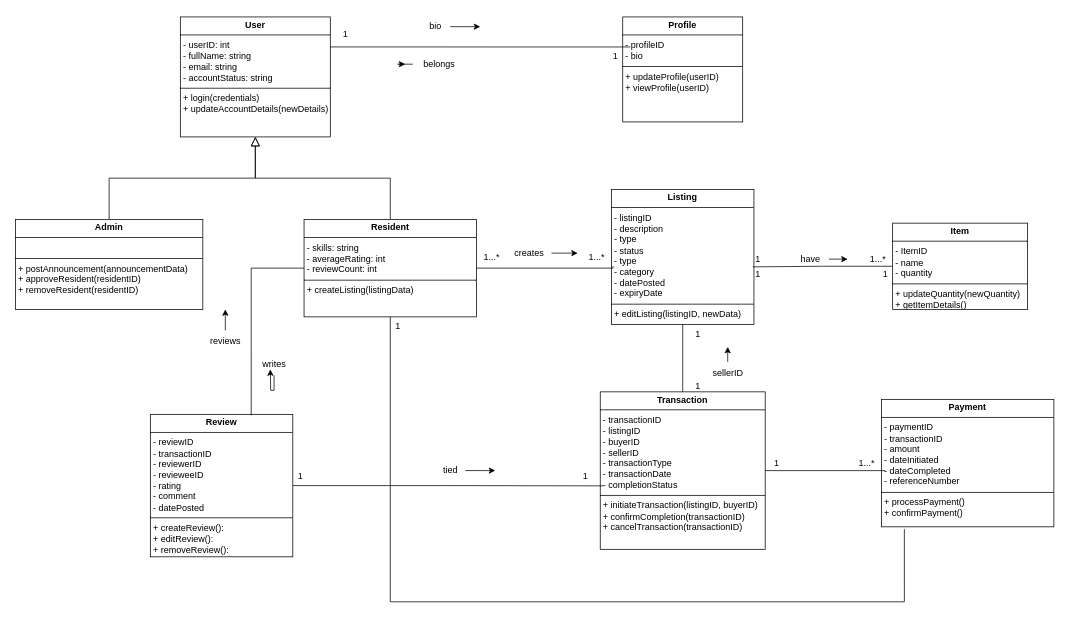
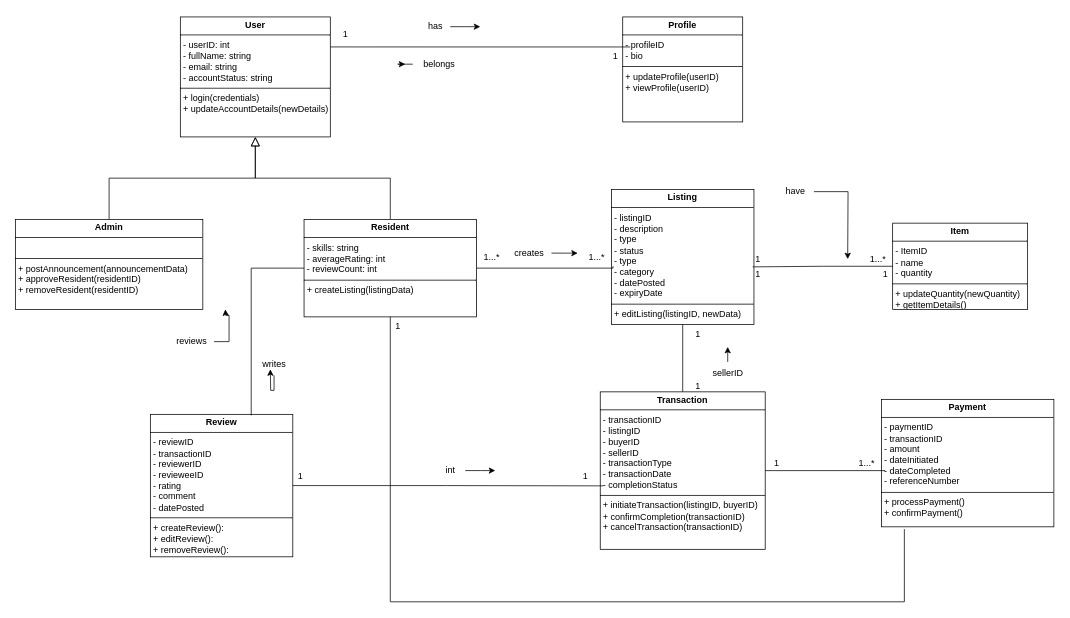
- <mxCell id="18" value="bio" style="text;html=1;align=center;verticalAlign=middle;resizable=0;points=[];autosize=1;strokeColor=none;fillColor=none;" vertex="1" parent="1"><mxGeometry x="560" y="20" width="40" height="30" as="geometry" /></mxCell>
+ <mxCell id="18" value="has" style="text;html=1;align=center;verticalAlign=middle;resizable=0;points=[];autosize=1;strokeColor=none;fillColor=none;" vertex="1" parent="1"><mxGeometry x="560" y="20" width="40" height="30" as="geometry" /></mxCell>
- <mxCell id="51" value="have" style="text;html=1;align=center;verticalAlign=middle;resizable=0;points=[];autosize=1;strokeColor=none;fillColor=none;" vertex="1" parent="1"><mxGeometry x="1055" y="330" width="50" height="30" as="geometry" /></mxCell>
+ <mxCell id="51" value="have" style="text;html=1;align=center;verticalAlign=middle;resizable=0;points=[];autosize=1;strokeColor=none;fillColor=none;" vertex="1" parent="1"><mxGeometry x="1035" y="240" width="50" height="30" as="geometry" /></mxCell>
- <mxCell id="43" value="reviews" style="text;html=1;align=center;verticalAlign=middle;resizable=0;points=[];autosize=1;strokeColor=none;fillColor=none;" vertex="1" parent="1"><mxGeometry x="270" y="440" width="60" height="30" as="geometry" /></mxCell>
+ <mxCell id="43" value="reviews" style="text;html=1;align=center;verticalAlign=middle;resizable=0;points=[];autosize=1;strokeColor=none;fillColor=none;" vertex="1" parent="1"><mxGeometry x="225" y="440" width="60" height="30" as="geometry" /></mxCell>
- <mxCell id="38" value="tied" style="text;html=1;align=center;verticalAlign=middle;resizable=0;points=[];autosize=1;strokeColor=none;fillColor=none;" vertex="1" parent="1"><mxGeometry x="580" y="612" width="40" height="30" as="geometry" /></mxCell>
+ <mxCell id="38" value="int" style="text;html=1;align=center;verticalAlign=middle;resizable=0;points=[];autosize=1;strokeColor=none;fillColor=none;" vertex="1" parent="1"><mxGeometry x="580" y="612" width="40" height="30" as="geometry" /></mxCell>
